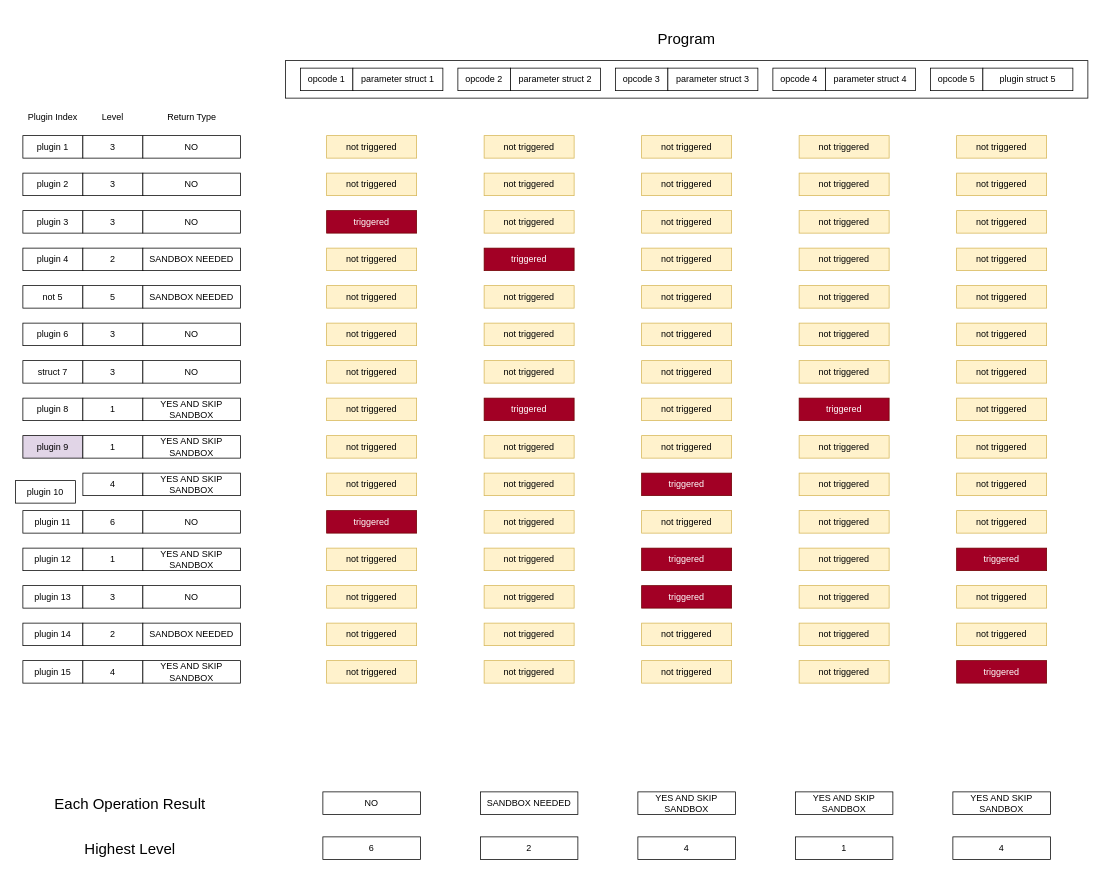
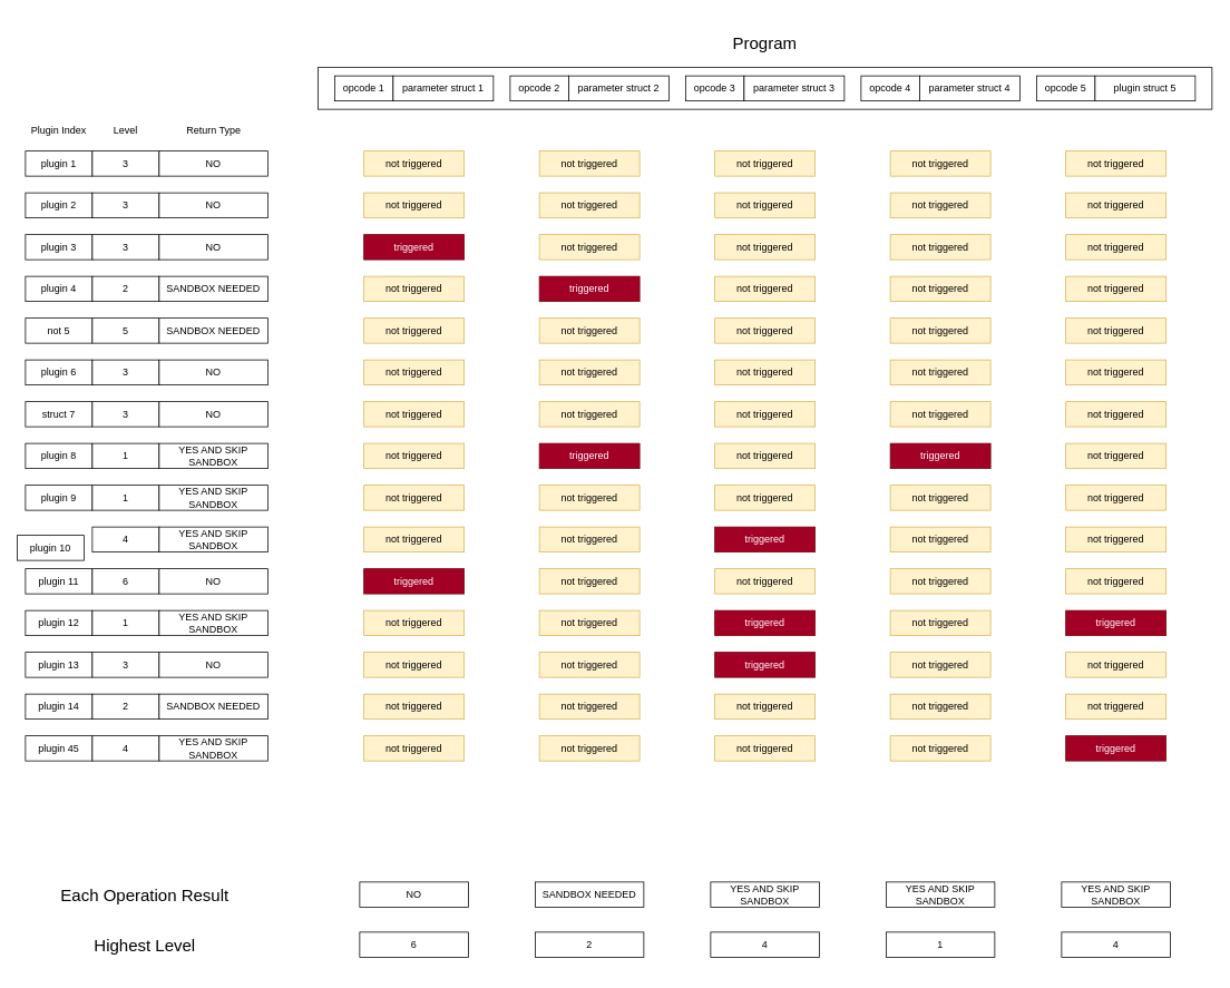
- <mxCell id="12" value="plugin 9" style="rounded=0;whiteSpace=wrap;html=1;fillColor=#e1d5e7;" parent="1" vertex="1"><mxGeometry x="30" y="580" width="80" height="30" as="geometry" /></mxCell>
+ <mxCell id="12" value="plugin 9" style="rounded=0;whiteSpace=wrap;html=1;" parent="1" vertex="1"><mxGeometry x="30" y="580" width="80" height="30" as="geometry" /></mxCell>
- <mxCell id="18" value="plugin 15" style="rounded=0;whiteSpace=wrap;html=1;" parent="1" vertex="1"><mxGeometry x="30" y="880" width="80" height="30" as="geometry" /></mxCell>
+ <mxCell id="18" value="plugin 45" style="rounded=0;whiteSpace=wrap;html=1;" parent="1" vertex="1"><mxGeometry x="30" y="880" width="80" height="30" as="geometry" /></mxCell>
